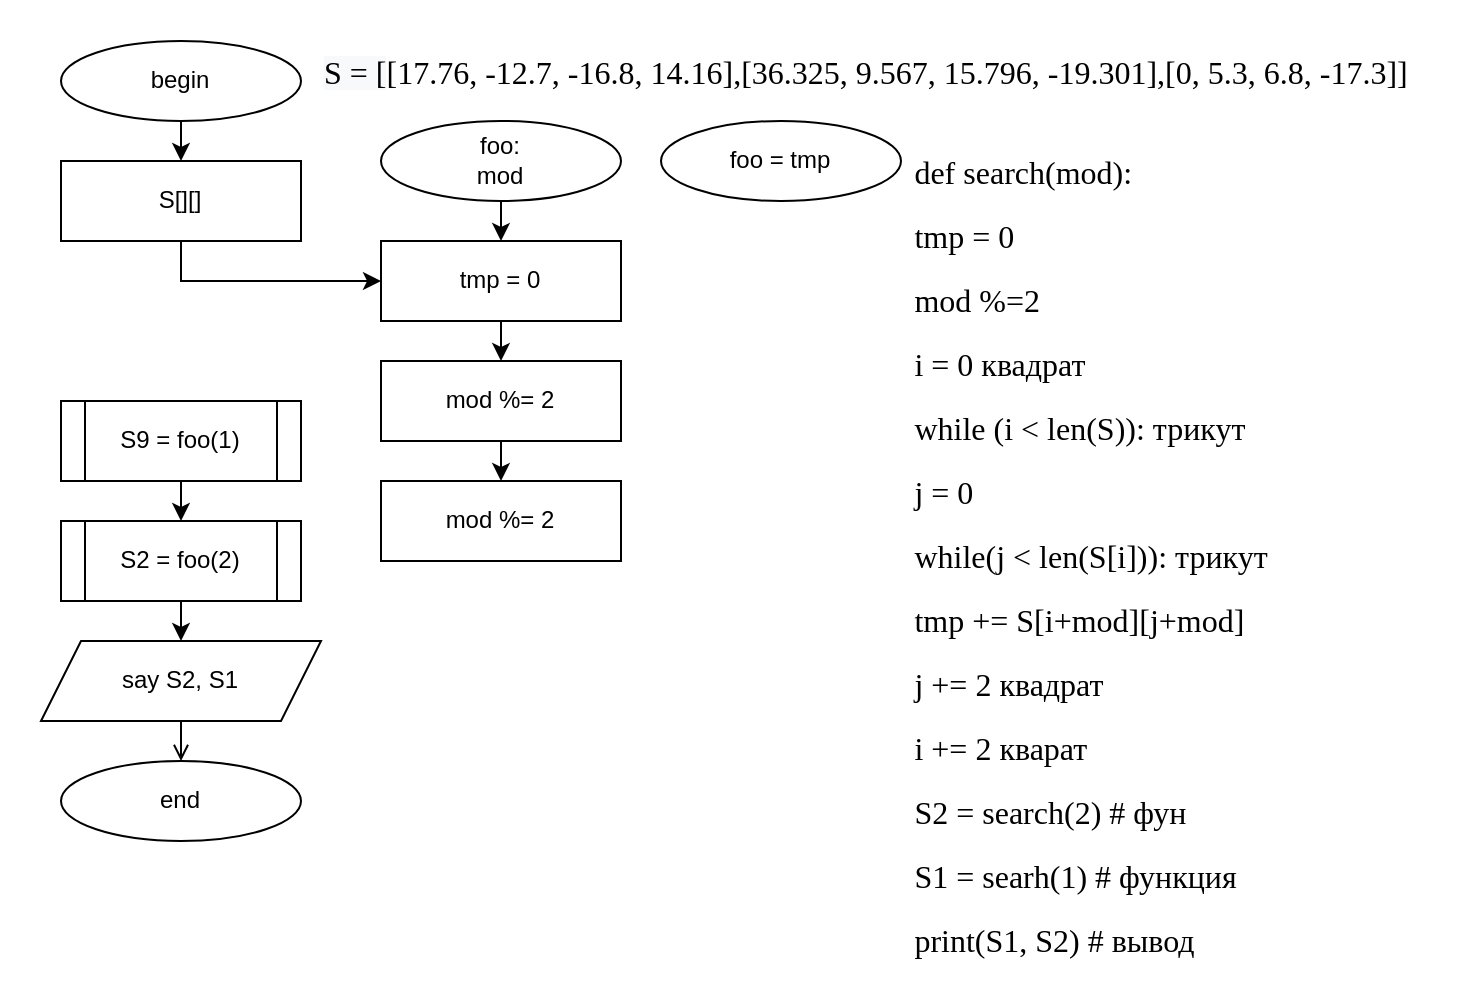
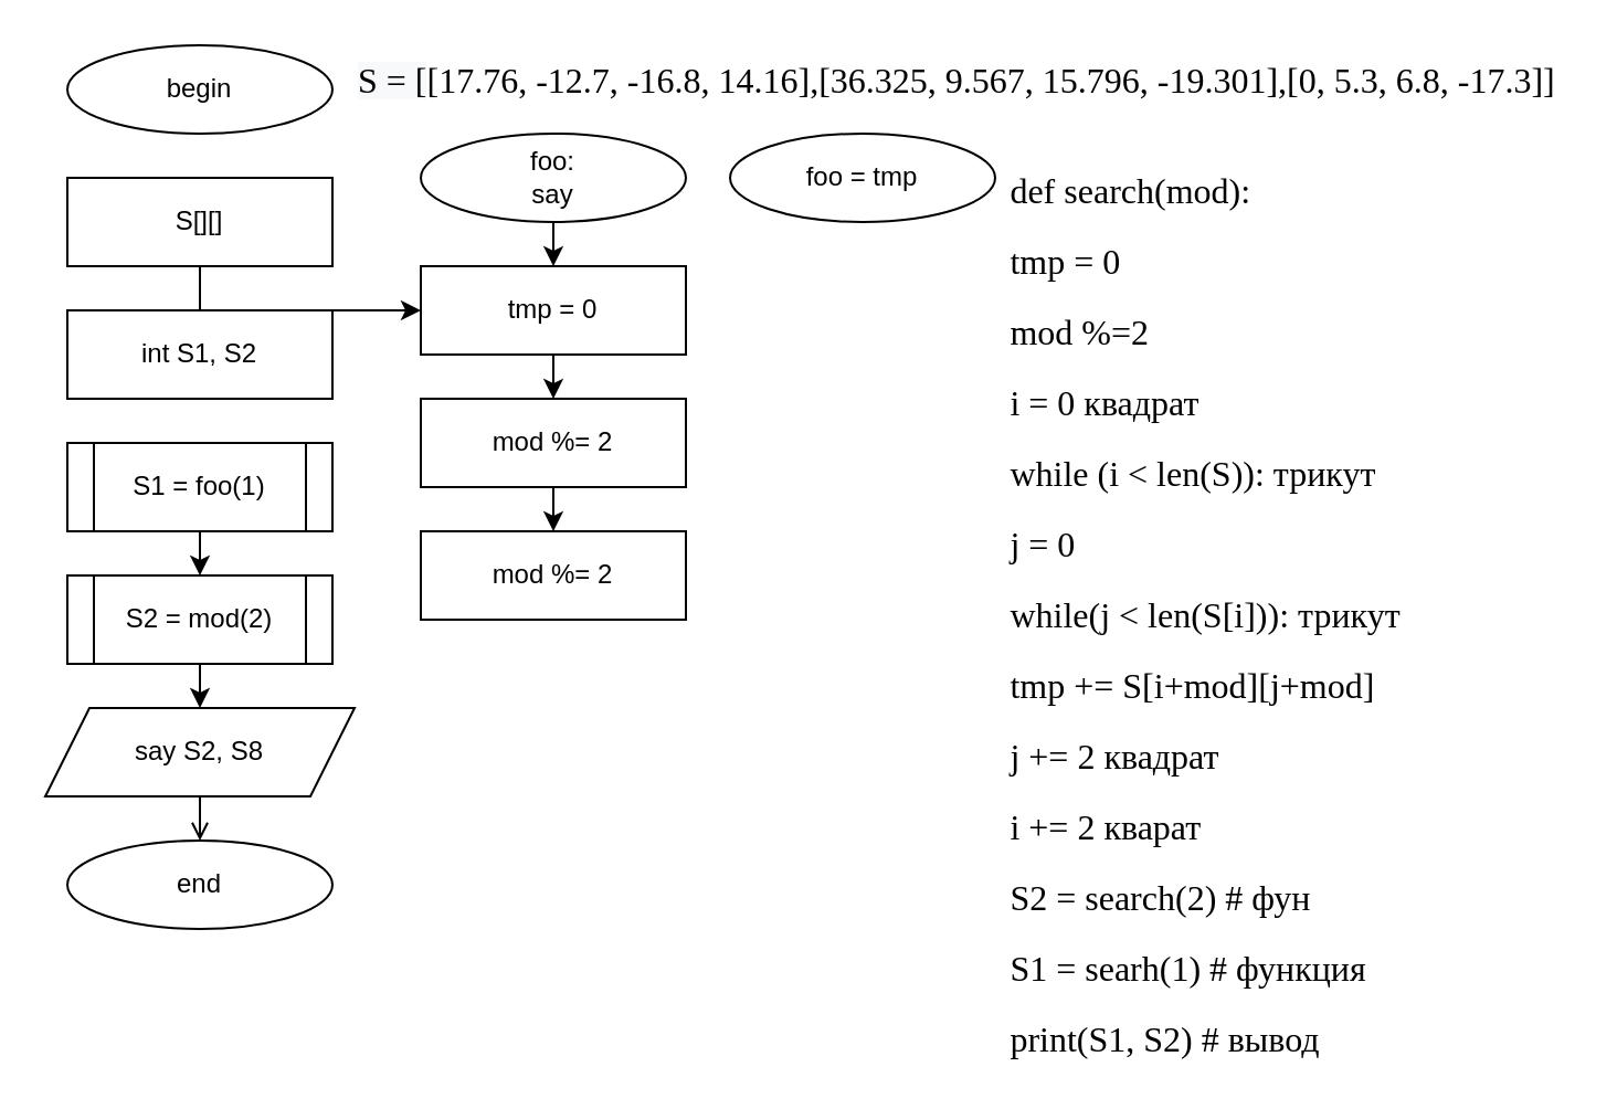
- <mxCell id="3" style="edgeStyle=orthogonalEdgeStyle;rounded=0;orthogonalLoop=1;jettySize=auto;html=1;exitX=0.5;exitY=1;exitDx=0;exitDy=0;entryX=0.5;entryY=0;entryDx=0;entryDy=0;" edge="1" parent="1" source="4" target="6"><mxGeometry relative="1" as="geometry" /></mxCell>
- <mxCell id="16" value="foo:&lt;br&gt;mod" style="ellipse;whiteSpace=wrap;html=1;" vertex="1" parent="1"><mxGeometry x="190" y="60" width="120" height="40" as="geometry" /></mxCell>
+ <mxCell id="16" value="foo:&lt;br&gt;say" style="ellipse;whiteSpace=wrap;html=1;" vertex="1" parent="1"><mxGeometry x="190" y="60" width="120" height="40" as="geometry" /></mxCell>
+ <mxCell id="8" value="int S1, S2" style="rounded=0;whiteSpace=wrap;html=1;" vertex="1" parent="1"><mxGeometry x="30" y="140" width="120" height="40" as="geometry" /></mxCell>
- <mxCell id="10" value="S9 = foo(1)" style="shape=process;whiteSpace=wrap;html=1;backgroundOutline=1;" vertex="1" parent="1"><mxGeometry x="30" y="200" width="120" height="40" as="geometry" /></mxCell>
+ <mxCell id="10" value="S1 = foo(1)" style="shape=process;whiteSpace=wrap;html=1;backgroundOutline=1;" vertex="1" parent="1"><mxGeometry x="30" y="200" width="120" height="40" as="geometry" /></mxCell>
- <mxCell id="12" value="S2 = foo(2)" style="shape=process;whiteSpace=wrap;html=1;backgroundOutline=1;" vertex="1" parent="1"><mxGeometry x="30" y="260" width="120" height="40" as="geometry" /></mxCell>
+ <mxCell id="12" value="S2 = mod(2)" style="shape=process;whiteSpace=wrap;html=1;backgroundOutline=1;" vertex="1" parent="1"><mxGeometry x="30" y="260" width="120" height="40" as="geometry" /></mxCell>
- <mxCell id="14" value="say S2, S1" style="shape=parallelogram;perimeter=parallelogramPerimeter;whiteSpace=wrap;html=1;fixedSize=1;" vertex="1" parent="1"><mxGeometry x="20" y="320" width="140" height="40" as="geometry" /></mxCell>
+ <mxCell id="14" value="say S2, S8" style="shape=parallelogram;perimeter=parallelogramPerimeter;whiteSpace=wrap;html=1;fixedSize=1;" vertex="1" parent="1"><mxGeometry x="20" y="320" width="140" height="40" as="geometry" /></mxCell>
